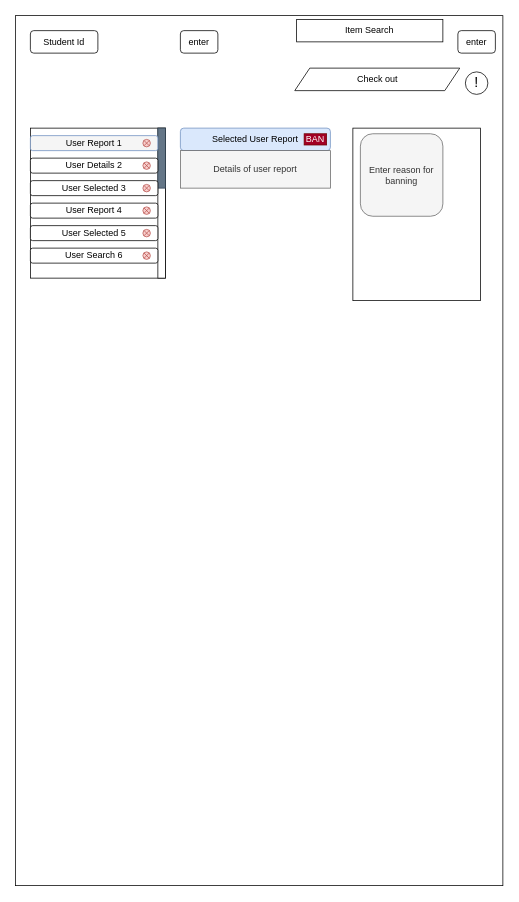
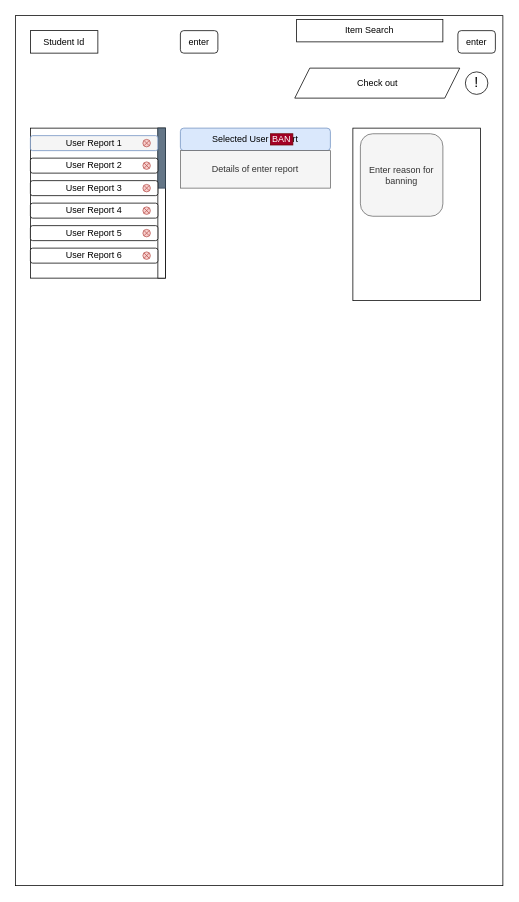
- <mxCell id="3" value="Student Id" style="whiteSpace=wrap;html=1;rounded=1;" parent="1" vertex="1"><mxGeometry x="40" y="40" width="90" height="30" as="geometry" /></mxCell>
+ <mxCell id="3" value="Student Id" style="rounded=0;whiteSpace=wrap;html=1;" parent="1" vertex="1"><mxGeometry x="40" y="40" width="90" height="30" as="geometry" /></mxCell>
- <mxCell id="7" value="Check out" style="shape=parallelogram;perimeter=parallelogramPerimeter;whiteSpace=wrap;html=1;fixedSize=1;" parent="1" vertex="1"><mxGeometry x="392.5" y="90" width="220" height="30" as="geometry" /></mxCell>
+ <mxCell id="7" value="Check out" style="shape=parallelogram;perimeter=parallelogramPerimeter;whiteSpace=wrap;html=1;fixedSize=1;" parent="1" vertex="1"><mxGeometry x="392.5" y="90" width="220" height="40" as="geometry" /></mxCell>
- <mxCell id="27" value="BAN" style="rounded=0;whiteSpace=wrap;html=1;fillColor=#a20025;fontColor=#ffffff;strokeColor=#6F0000;" vertex="1" parent="1"><mxGeometry x="405" y="177.5" width="30" height="15" as="geometry" /></mxCell>
+ <mxCell id="27" value="BAN" style="rounded=0;whiteSpace=wrap;html=1;fillColor=#a20025;fontColor=#ffffff;strokeColor=#6F0000;" vertex="1" parent="1"><mxGeometry x="360" y="177.5" width="30" height="15" as="geometry" /></mxCell>
- <mxCell id="13" value="User Details 2" style="rounded=1;whiteSpace=wrap;html=1;" vertex="1" parent="1"><mxGeometry x="40" y="210" width="170" height="20" as="geometry" /></mxCell>
+ <mxCell id="13" value="User Report 2" style="rounded=1;whiteSpace=wrap;html=1;" vertex="1" parent="1"><mxGeometry x="40" y="210" width="170" height="20" as="geometry" /></mxCell>
- <mxCell id="19" value="Details of user report" style="rounded=0;whiteSpace=wrap;html=1;fillColor=#f5f5f5;fontColor=#333333;strokeColor=#666666;" vertex="1" parent="1"><mxGeometry x="240" y="200" width="200" height="50" as="geometry" /></mxCell>
+ <mxCell id="19" value="Details of enter report" style="rounded=0;whiteSpace=wrap;html=1;fillColor=#f5f5f5;fontColor=#333333;strokeColor=#666666;" vertex="1" parent="1"><mxGeometry x="240" y="200" width="200" height="50" as="geometry" /></mxCell>
- <mxCell id="14" value="User Selected 3" style="rounded=1;whiteSpace=wrap;html=1;" vertex="1" parent="1"><mxGeometry x="40" y="240" width="170" height="20" as="geometry" /></mxCell>
+ <mxCell id="14" value="User Report 3" style="rounded=1;whiteSpace=wrap;html=1;" vertex="1" parent="1"><mxGeometry x="40" y="240" width="170" height="20" as="geometry" /></mxCell>
- <mxCell id="16" value="User Selected 5" style="rounded=1;whiteSpace=wrap;html=1;" vertex="1" parent="1"><mxGeometry x="40" y="300" width="170" height="20" as="geometry" /></mxCell>
+ <mxCell id="16" value="User Report 5" style="rounded=1;whiteSpace=wrap;html=1;" vertex="1" parent="1"><mxGeometry x="40" y="300" width="170" height="20" as="geometry" /></mxCell>
- <mxCell id="17" value="User Search 6" style="rounded=1;whiteSpace=wrap;html=1;" vertex="1" parent="1"><mxGeometry x="40" y="330" width="170" height="20" as="geometry" /></mxCell>
+ <mxCell id="17" value="User Report 6" style="rounded=1;whiteSpace=wrap;html=1;" vertex="1" parent="1"><mxGeometry x="40" y="330" width="170" height="20" as="geometry" /></mxCell>
